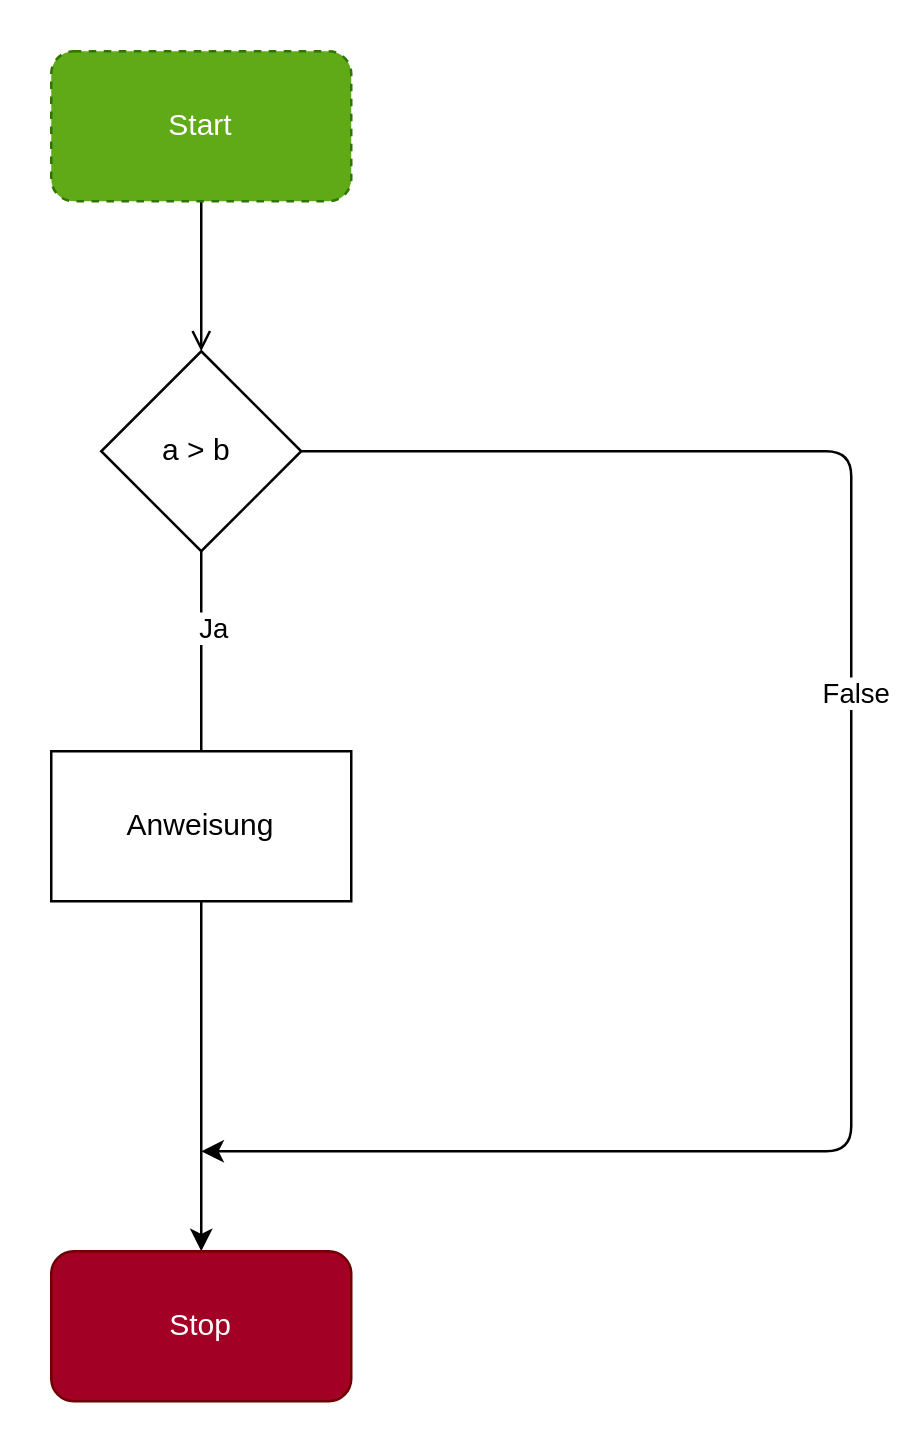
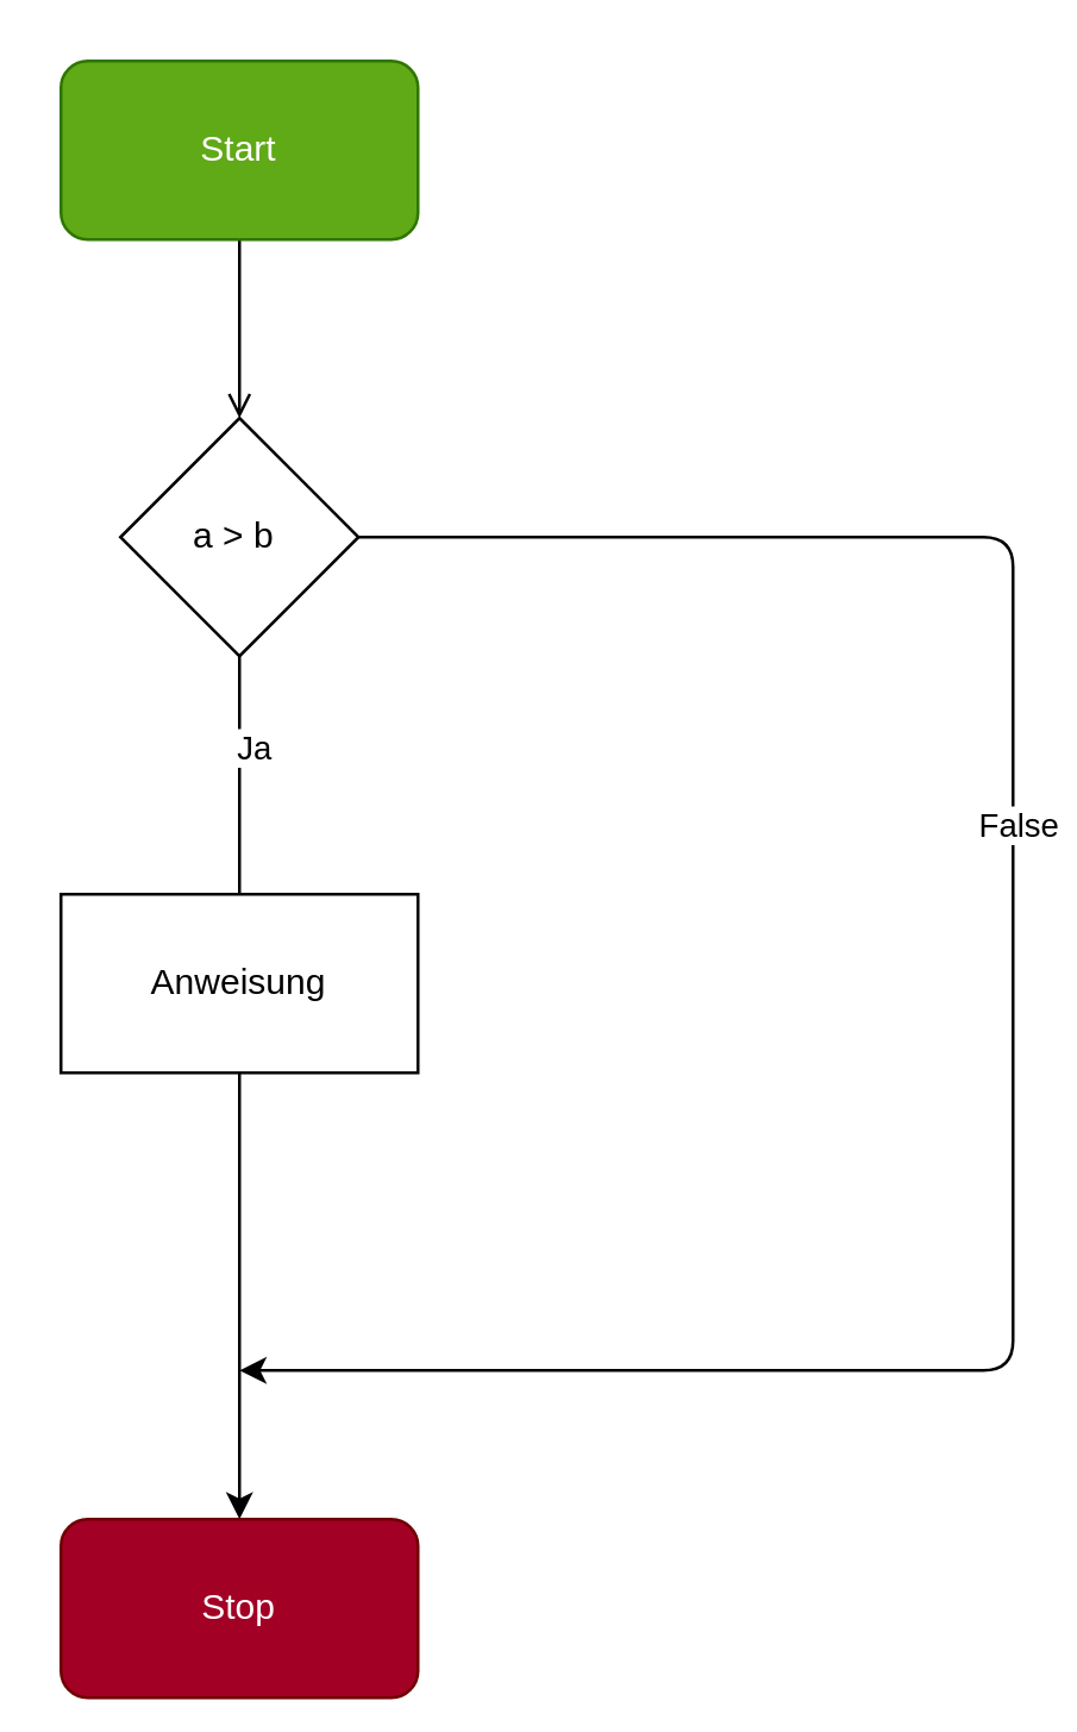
- <mxCell id="3" value="Start" style="rounded=1;whiteSpace=wrap;html=1;fillColor=#60a917;fontColor=#ffffff;strokeColor=#2D7600;dashed=1;" vertex="1" parent="1"><mxGeometry x="20" y="20" width="120" height="60" as="geometry" /></mxCell>
+ <mxCell id="3" value="Start" style="rounded=1;whiteSpace=wrap;html=1;fillColor=#60a917;fontColor=#ffffff;strokeColor=#2D7600;" vertex="1" parent="1"><mxGeometry x="20" y="20" width="120" height="60" as="geometry" /></mxCell>
- <mxCell id="11" value="Stop" style="rounded=1;whiteSpace=wrap;html=1;fillColor=#a20025;fontColor=#ffffff;strokeColor=#6F0000;" vertex="1" parent="1"><mxGeometry x="20" y="500" width="120" height="60" as="geometry" /></mxCell>
+ <mxCell id="11" value="Stop" style="rounded=1;whiteSpace=wrap;html=1;fillColor=#a20025;fontColor=#ffffff;strokeColor=#6F0000;" vertex="1" parent="1"><mxGeometry x="20" y="510" width="120" height="60" as="geometry" /></mxCell>
